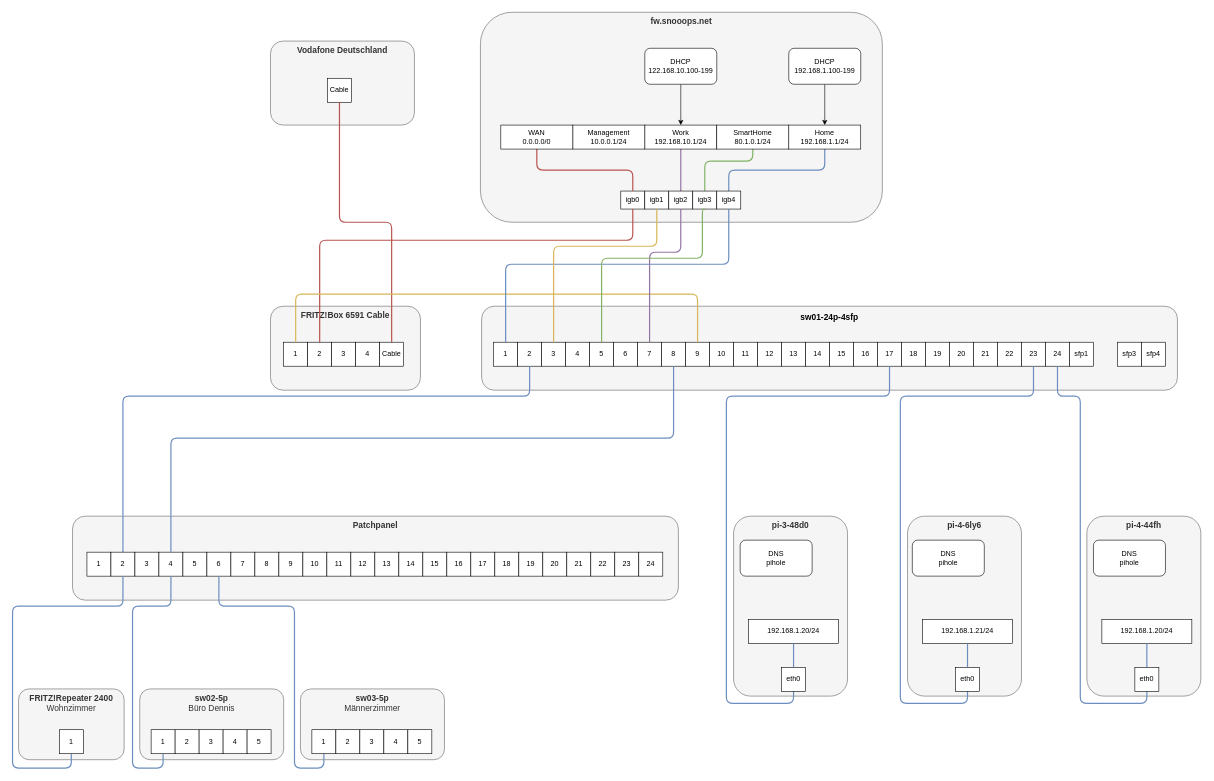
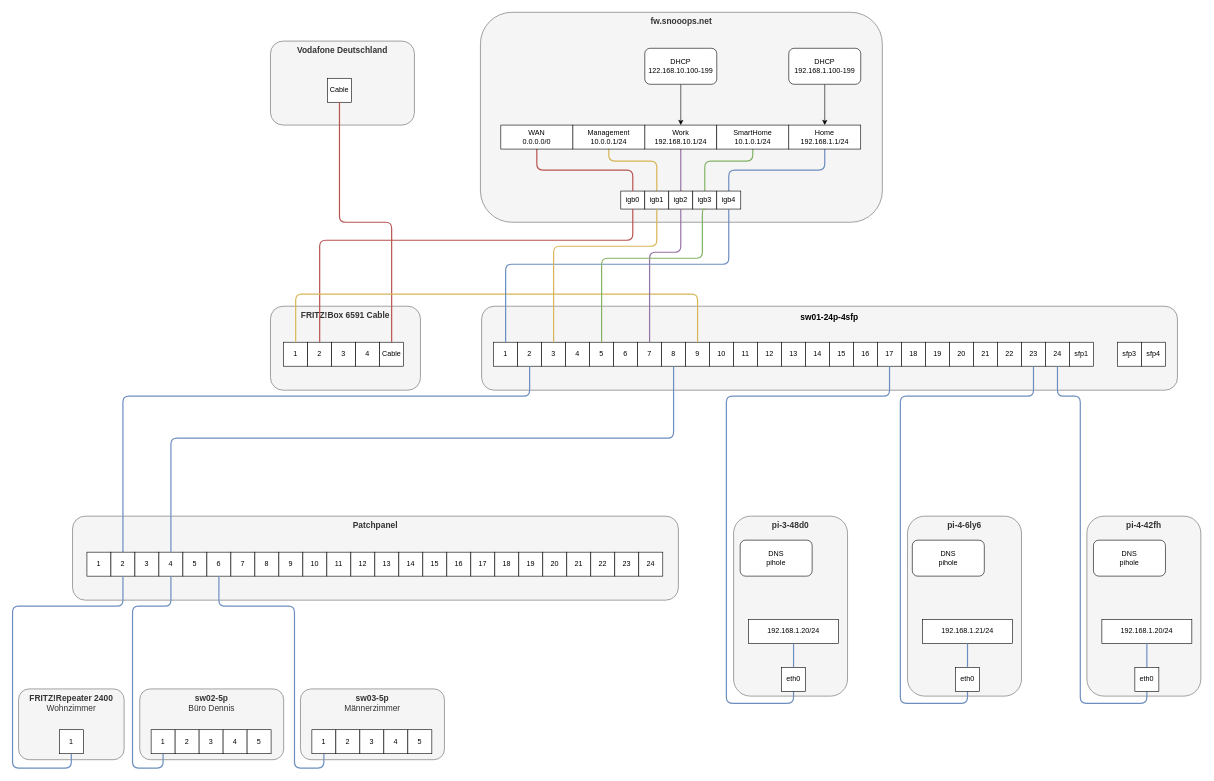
- <mxCell id="15" value="&lt;div&gt;SmartHome&lt;/div&gt;&lt;div&gt;80.1.0.1/24&lt;br&gt;&lt;/div&gt;" style="rounded=0;whiteSpace=wrap;html=1;" vertex="1" parent="1"><mxGeometry x="1194" y="208" width="120" height="40" as="geometry" /></mxCell>
+ <mxCell id="15" value="&lt;div&gt;SmartHome&lt;/div&gt;&lt;div&gt;10.1.0.1/24&lt;br&gt;&lt;/div&gt;" style="rounded=0;whiteSpace=wrap;html=1;" vertex="1" parent="1"><mxGeometry x="1194" y="208" width="120" height="40" as="geometry" /></mxCell>
+ <mxCell id="5" style="edgeStyle=orthogonalEdgeStyle;rounded=1;orthogonalLoop=1;jettySize=auto;html=1;exitX=0.5;exitY=0;exitDx=0;exitDy=0;entryX=0.5;entryY=1;entryDx=0;entryDy=0;strokeWidth=2;endArrow=none;endFill=0;fillColor=#fff2cc;strokeColor=#d6b656;" edge="1" parent="1" source="6" target="16"><mxGeometry relative="1" as="geometry"><Array as="points"><mxPoint x="1094" y="268" /><mxPoint x="1014" y="268" /></Array></mxGeometry></mxCell>
- <mxCell id="65" value="pi-4-44fh" style="rounded=1;whiteSpace=wrap;html=1;fillColor=#f5f5f5;fontColor=#333333;strokeColor=#666666;verticalAlign=top;fontSize=14;fontStyle=1" vertex="1" parent="1"><mxGeometry x="1811" y="860" width="190" height="300" as="geometry" /></mxCell>
+ <mxCell id="65" value="pi-4-42fh" style="rounded=1;whiteSpace=wrap;html=1;fillColor=#f5f5f5;fontColor=#333333;strokeColor=#666666;verticalAlign=top;fontSize=14;fontStyle=1" vertex="1" parent="1"><mxGeometry x="1811" y="860" width="190" height="300" as="geometry" /></mxCell>
